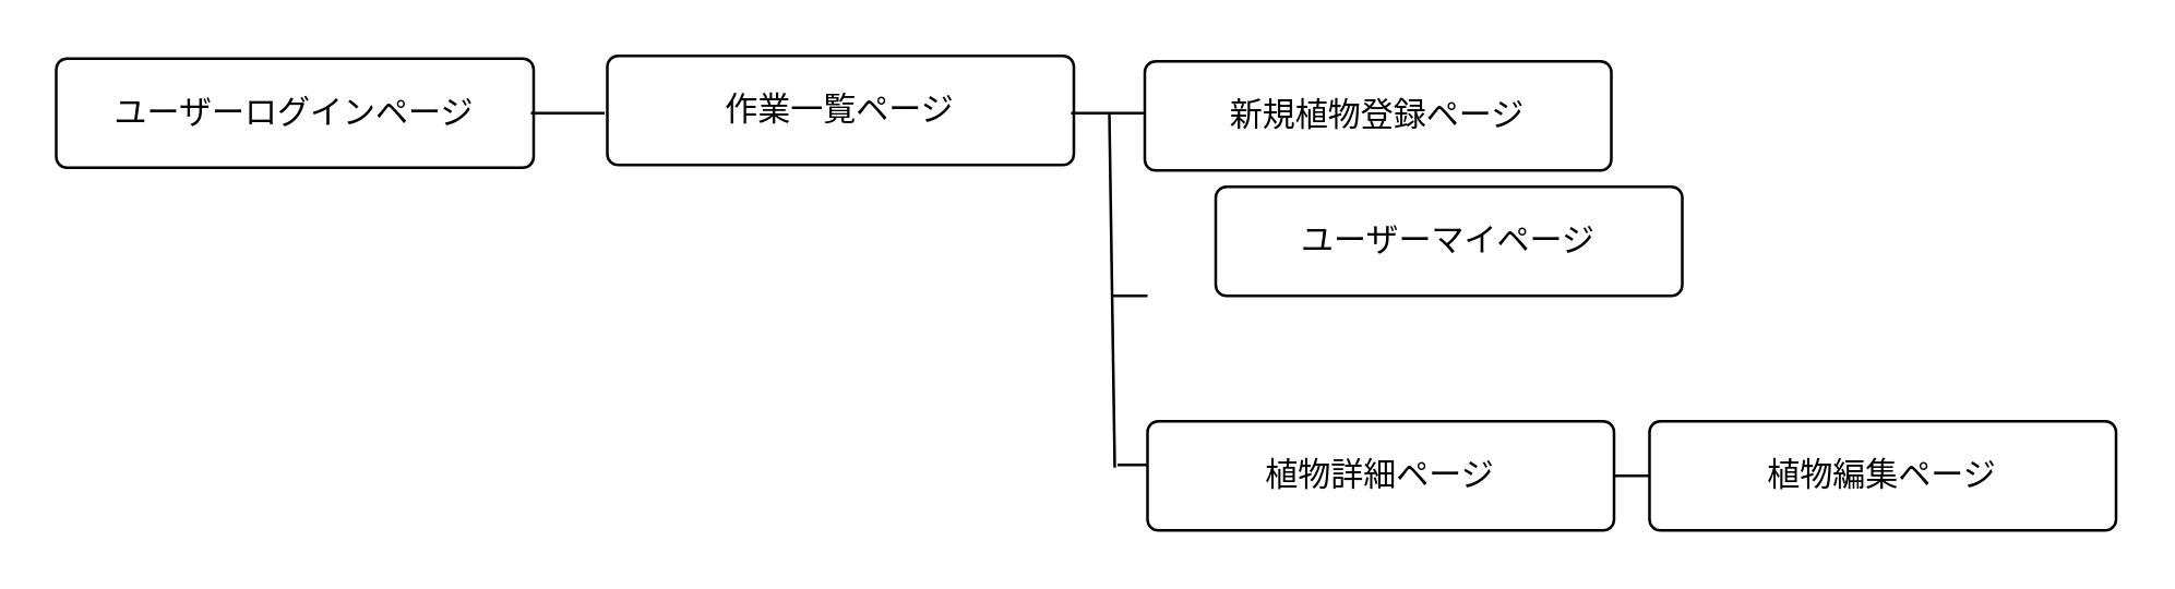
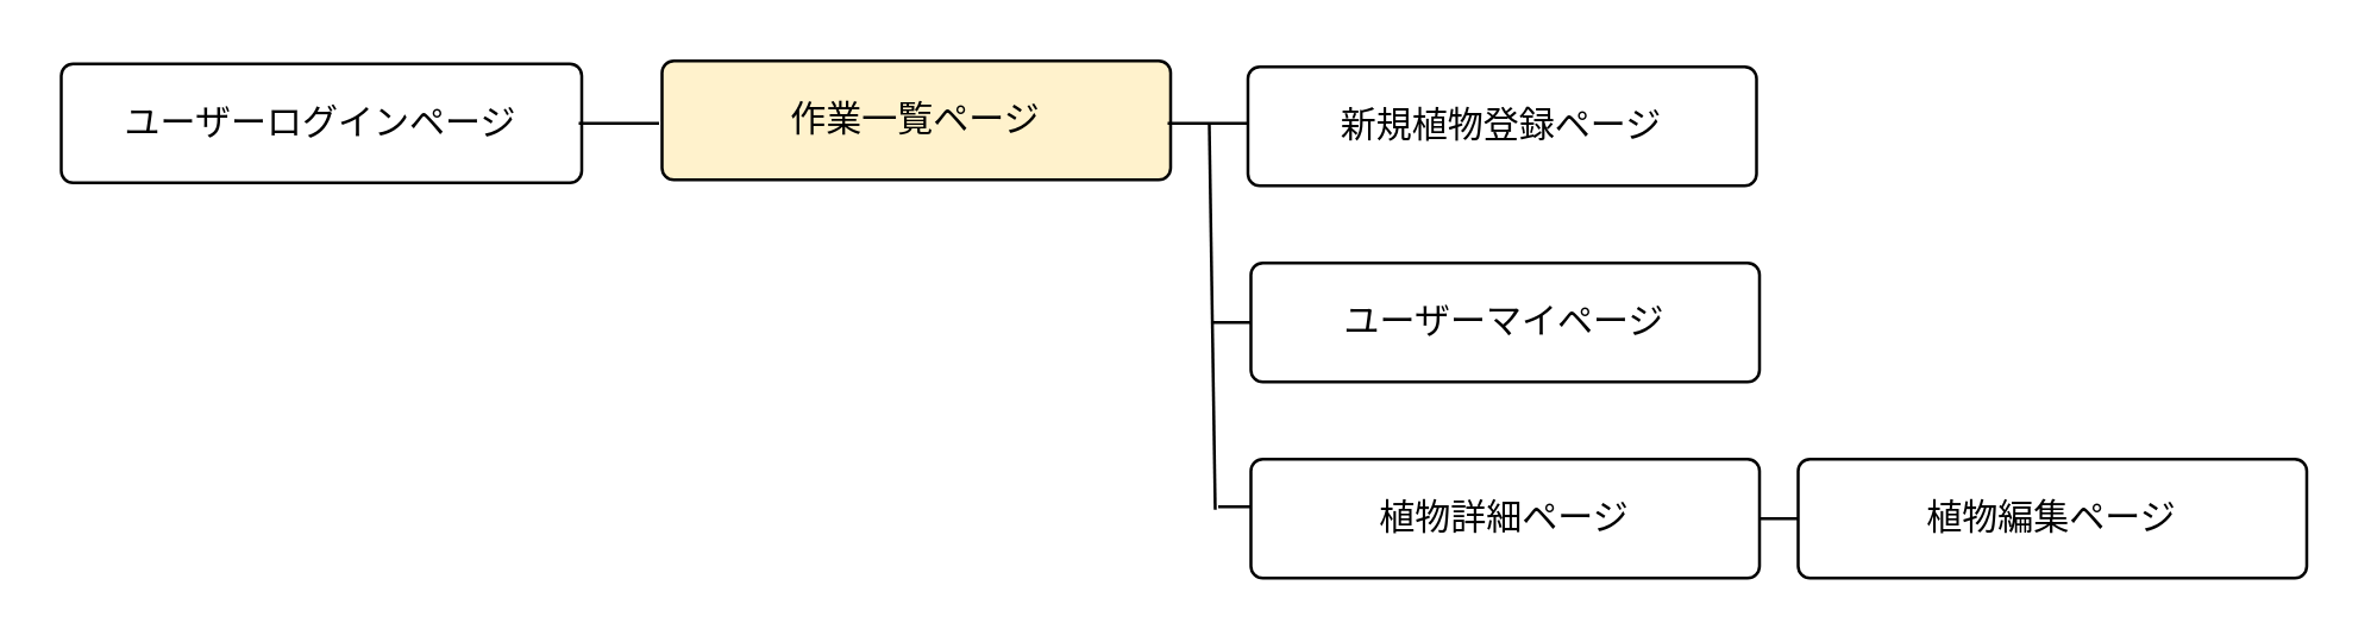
- <mxCell id="2" value="作業一覧ページ" style="rounded=1;arcSize=10;whiteSpace=wrap;html=1;align=center;" vertex="1" parent="1"><mxGeometry x="222" y="20" width="171" height="40" as="geometry" /></mxCell>
+ <mxCell id="2" value="作業一覧ページ" style="rounded=1;arcSize=10;whiteSpace=wrap;html=1;align=center;fillColor=#fff2cc;" vertex="1" parent="1"><mxGeometry x="222" y="20" width="171" height="40" as="geometry" /></mxCell>
- <mxCell id="9" value="ユーザーマイページ" style="rounded=1;arcSize=10;whiteSpace=wrap;html=1;align=center;" vertex="1" parent="1"><mxGeometry x="445" y="68" width="171" height="40" as="geometry" /></mxCell>
+ <mxCell id="9" value="ユーザーマイページ" style="rounded=1;arcSize=10;whiteSpace=wrap;html=1;align=center;" vertex="1" parent="1"><mxGeometry x="420" y="88" width="171" height="40" as="geometry" /></mxCell>
